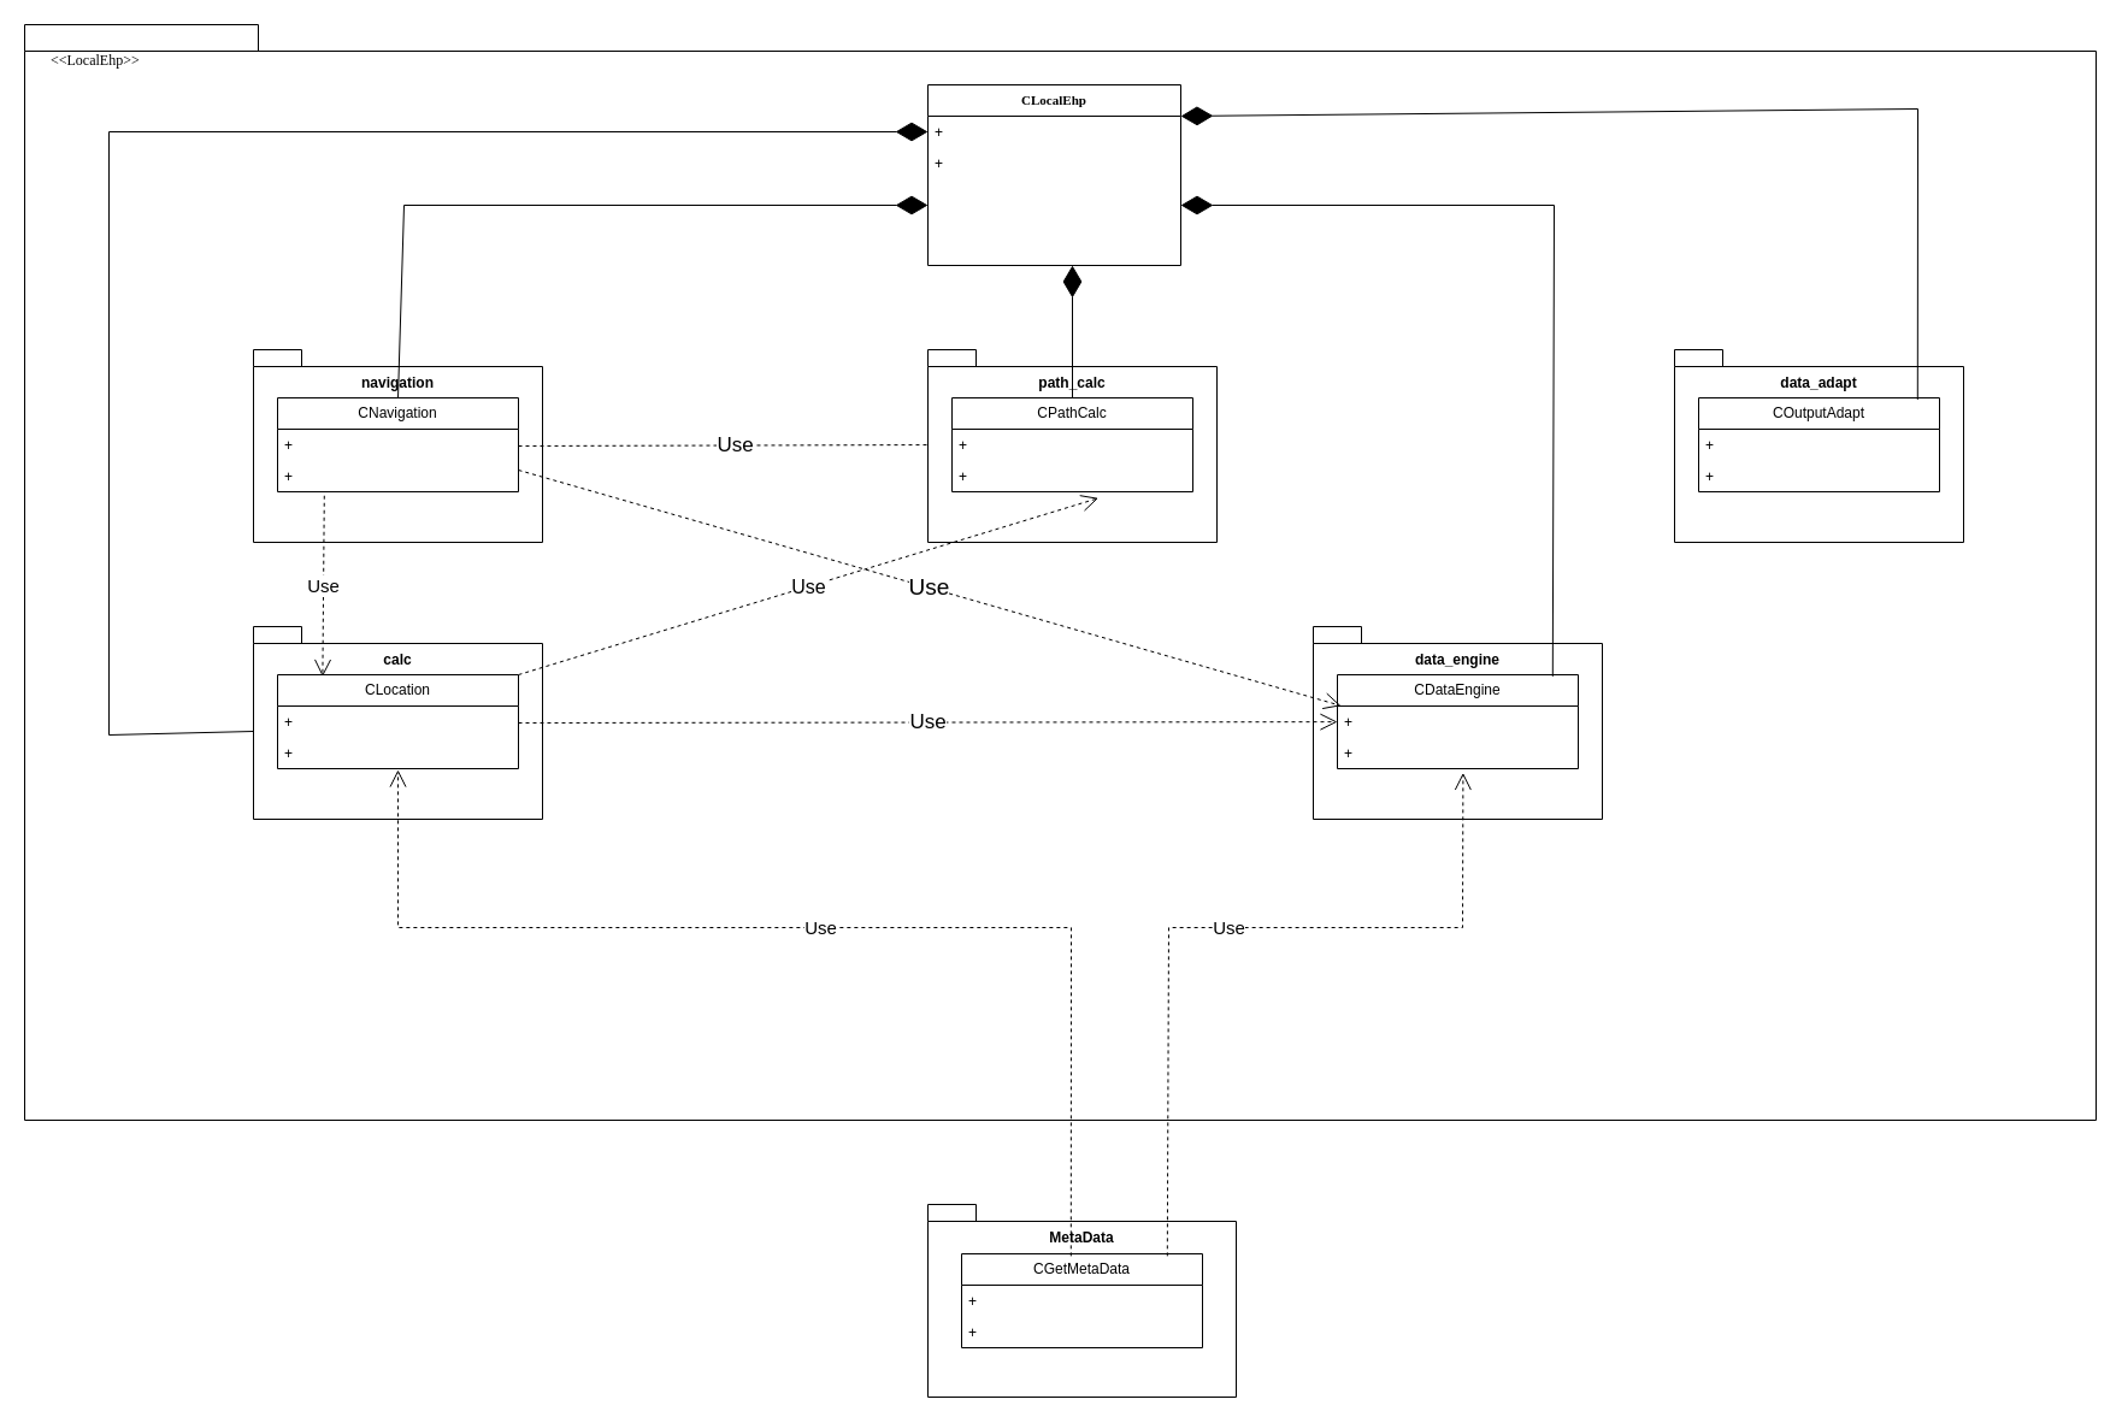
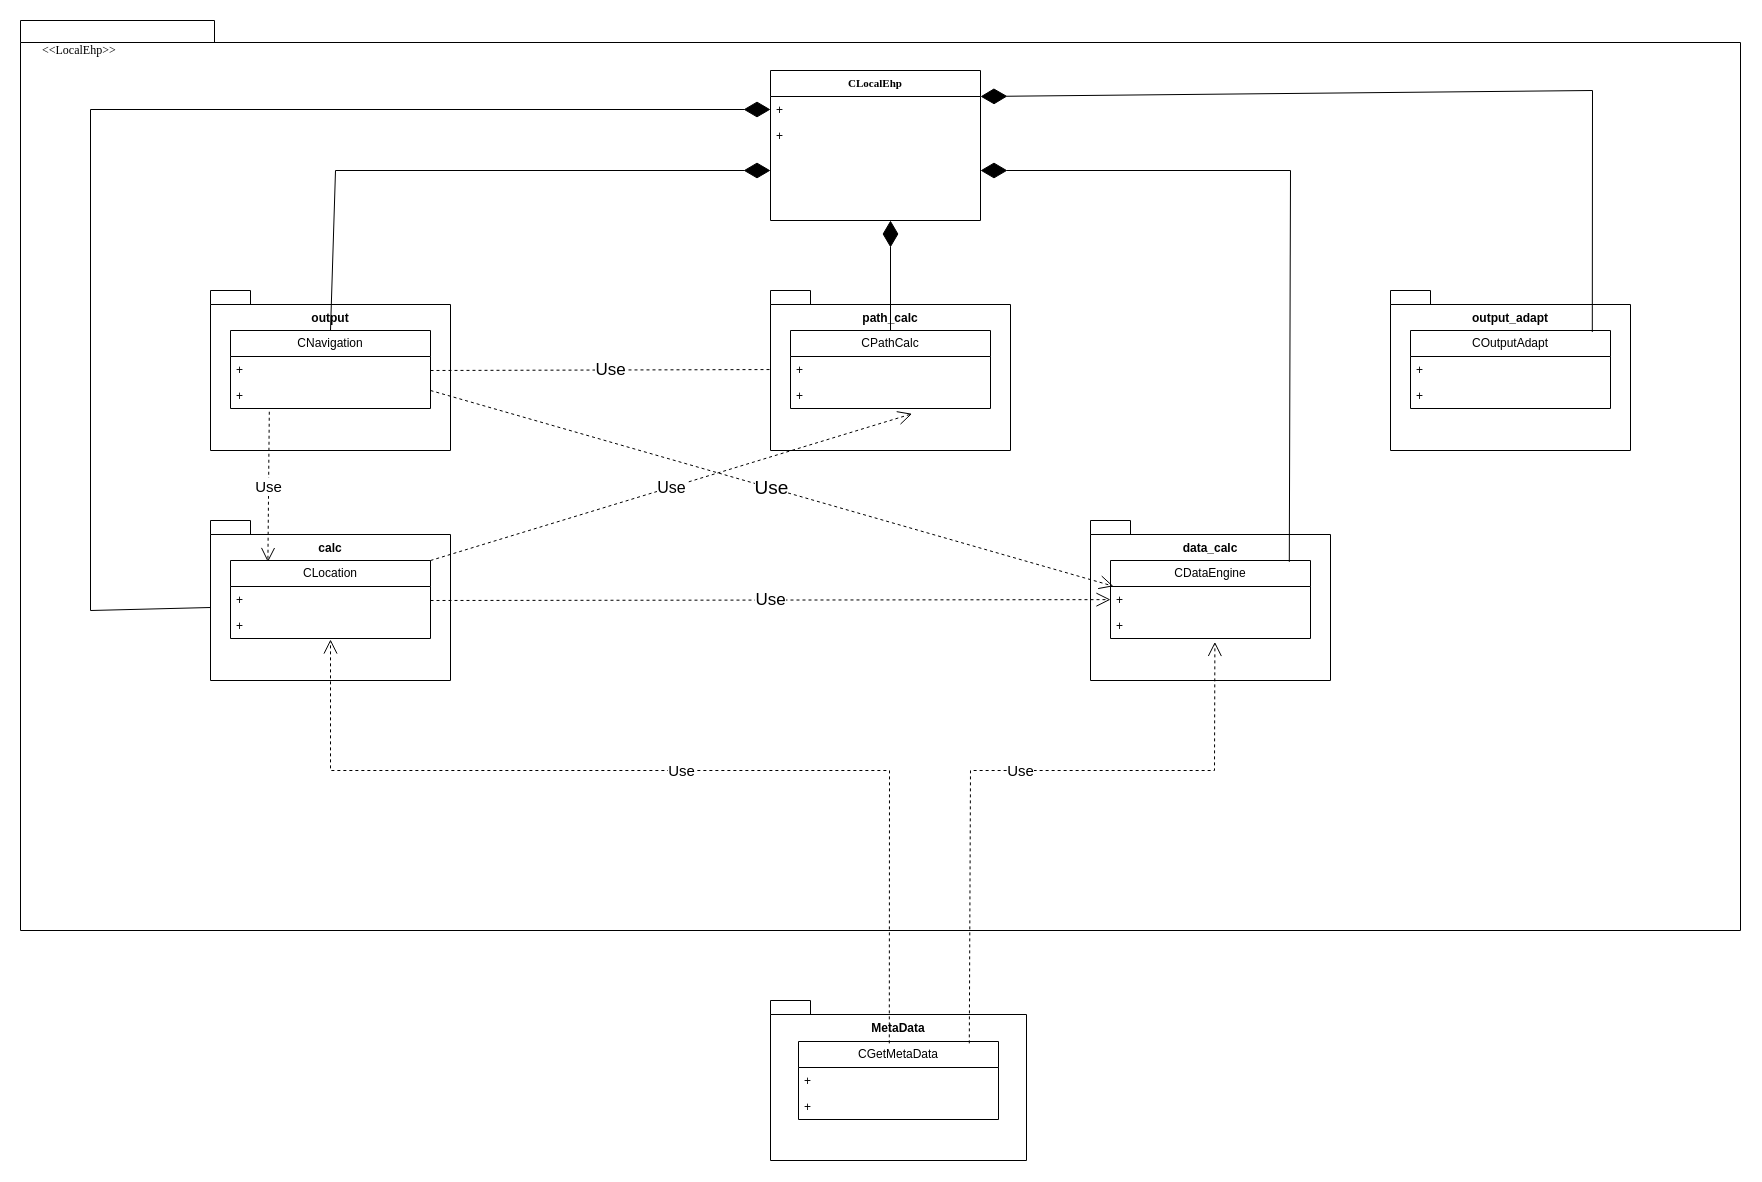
- <mxCell id="11" value="&lt;div&gt;navigation&lt;/div&gt;&lt;div&gt;&lt;br&gt;&lt;/div&gt;&lt;div&gt;&lt;br&gt;&lt;/div&gt;&lt;div&gt;&lt;br&gt;&lt;/div&gt;&lt;div&gt;&lt;br&gt;&lt;/div&gt;&lt;div&gt;&lt;br&gt;&lt;/div&gt;&lt;div&gt;&lt;br&gt;&lt;/div&gt;&lt;div&gt;&lt;br&gt;&lt;/div&gt;&lt;div&gt;&lt;br&gt;&lt;/div&gt;" style="shape=folder;fontStyle=1;spacingTop=10;tabWidth=40;tabHeight=14;tabPosition=left;html=1;whiteSpace=wrap;align=center;" vertex="1" parent="10"><mxGeometry width="240" height="160" as="geometry" /></mxCell>
+ <mxCell id="11" value="&lt;div&gt;output&lt;/div&gt;&lt;div&gt;&lt;br&gt;&lt;/div&gt;&lt;div&gt;&lt;br&gt;&lt;/div&gt;&lt;div&gt;&lt;br&gt;&lt;/div&gt;&lt;div&gt;&lt;br&gt;&lt;/div&gt;&lt;div&gt;&lt;br&gt;&lt;/div&gt;&lt;div&gt;&lt;br&gt;&lt;/div&gt;&lt;div&gt;&lt;br&gt;&lt;/div&gt;&lt;div&gt;&lt;br&gt;&lt;/div&gt;" style="shape=folder;fontStyle=1;spacingTop=10;tabWidth=40;tabHeight=14;tabPosition=left;html=1;whiteSpace=wrap;align=center;" vertex="1" parent="10"><mxGeometry width="240" height="160" as="geometry" /></mxCell>
- <mxCell id="18" value="&lt;div&gt;data_adapt&lt;/div&gt;&lt;div&gt;&lt;br&gt;&lt;/div&gt;&lt;div&gt;&lt;br&gt;&lt;/div&gt;&lt;div&gt;&lt;br&gt;&lt;/div&gt;&lt;div&gt;&lt;br&gt;&lt;/div&gt;&lt;div&gt;&lt;br&gt;&lt;/div&gt;&lt;div&gt;&lt;br&gt;&lt;/div&gt;&lt;div&gt;&lt;br&gt;&lt;/div&gt;&lt;div&gt;&lt;br&gt;&lt;/div&gt;" style="shape=folder;fontStyle=1;spacingTop=10;tabWidth=40;tabHeight=14;tabPosition=left;html=1;whiteSpace=wrap;align=center;" vertex="1" parent="17"><mxGeometry width="240" height="160" as="geometry" /></mxCell>
+ <mxCell id="18" value="&lt;div&gt;output_adapt&lt;/div&gt;&lt;div&gt;&lt;br&gt;&lt;/div&gt;&lt;div&gt;&lt;br&gt;&lt;/div&gt;&lt;div&gt;&lt;br&gt;&lt;/div&gt;&lt;div&gt;&lt;br&gt;&lt;/div&gt;&lt;div&gt;&lt;br&gt;&lt;/div&gt;&lt;div&gt;&lt;br&gt;&lt;/div&gt;&lt;div&gt;&lt;br&gt;&lt;/div&gt;&lt;div&gt;&lt;br&gt;&lt;/div&gt;" style="shape=folder;fontStyle=1;spacingTop=10;tabWidth=40;tabHeight=14;tabPosition=left;html=1;whiteSpace=wrap;align=center;" vertex="1" parent="17"><mxGeometry width="240" height="160" as="geometry" /></mxCell>
- <mxCell id="6" value="&lt;div&gt;data_engine&lt;/div&gt;&lt;div&gt;&lt;br&gt;&lt;/div&gt;&lt;div&gt;&lt;br&gt;&lt;/div&gt;&lt;div&gt;&lt;br&gt;&lt;/div&gt;&lt;div&gt;&lt;br&gt;&lt;/div&gt;&lt;div&gt;&lt;br&gt;&lt;/div&gt;&lt;div&gt;&lt;br&gt;&lt;/div&gt;&lt;div&gt;&lt;br&gt;&lt;/div&gt;&lt;div&gt;&lt;br&gt;&lt;/div&gt;" style="shape=folder;fontStyle=1;spacingTop=10;tabWidth=40;tabHeight=14;tabPosition=left;html=1;whiteSpace=wrap;align=center;" vertex="1" parent="5"><mxGeometry width="240" height="160" as="geometry" /></mxCell>
+ <mxCell id="6" value="&lt;div&gt;data_calc&lt;/div&gt;&lt;div&gt;&lt;br&gt;&lt;/div&gt;&lt;div&gt;&lt;br&gt;&lt;/div&gt;&lt;div&gt;&lt;br&gt;&lt;/div&gt;&lt;div&gt;&lt;br&gt;&lt;/div&gt;&lt;div&gt;&lt;br&gt;&lt;/div&gt;&lt;div&gt;&lt;br&gt;&lt;/div&gt;&lt;div&gt;&lt;br&gt;&lt;/div&gt;&lt;div&gt;&lt;br&gt;&lt;/div&gt;" style="shape=folder;fontStyle=1;spacingTop=10;tabWidth=40;tabHeight=14;tabPosition=left;html=1;whiteSpace=wrap;align=center;" vertex="1" parent="5"><mxGeometry width="240" height="160" as="geometry" /></mxCell>
